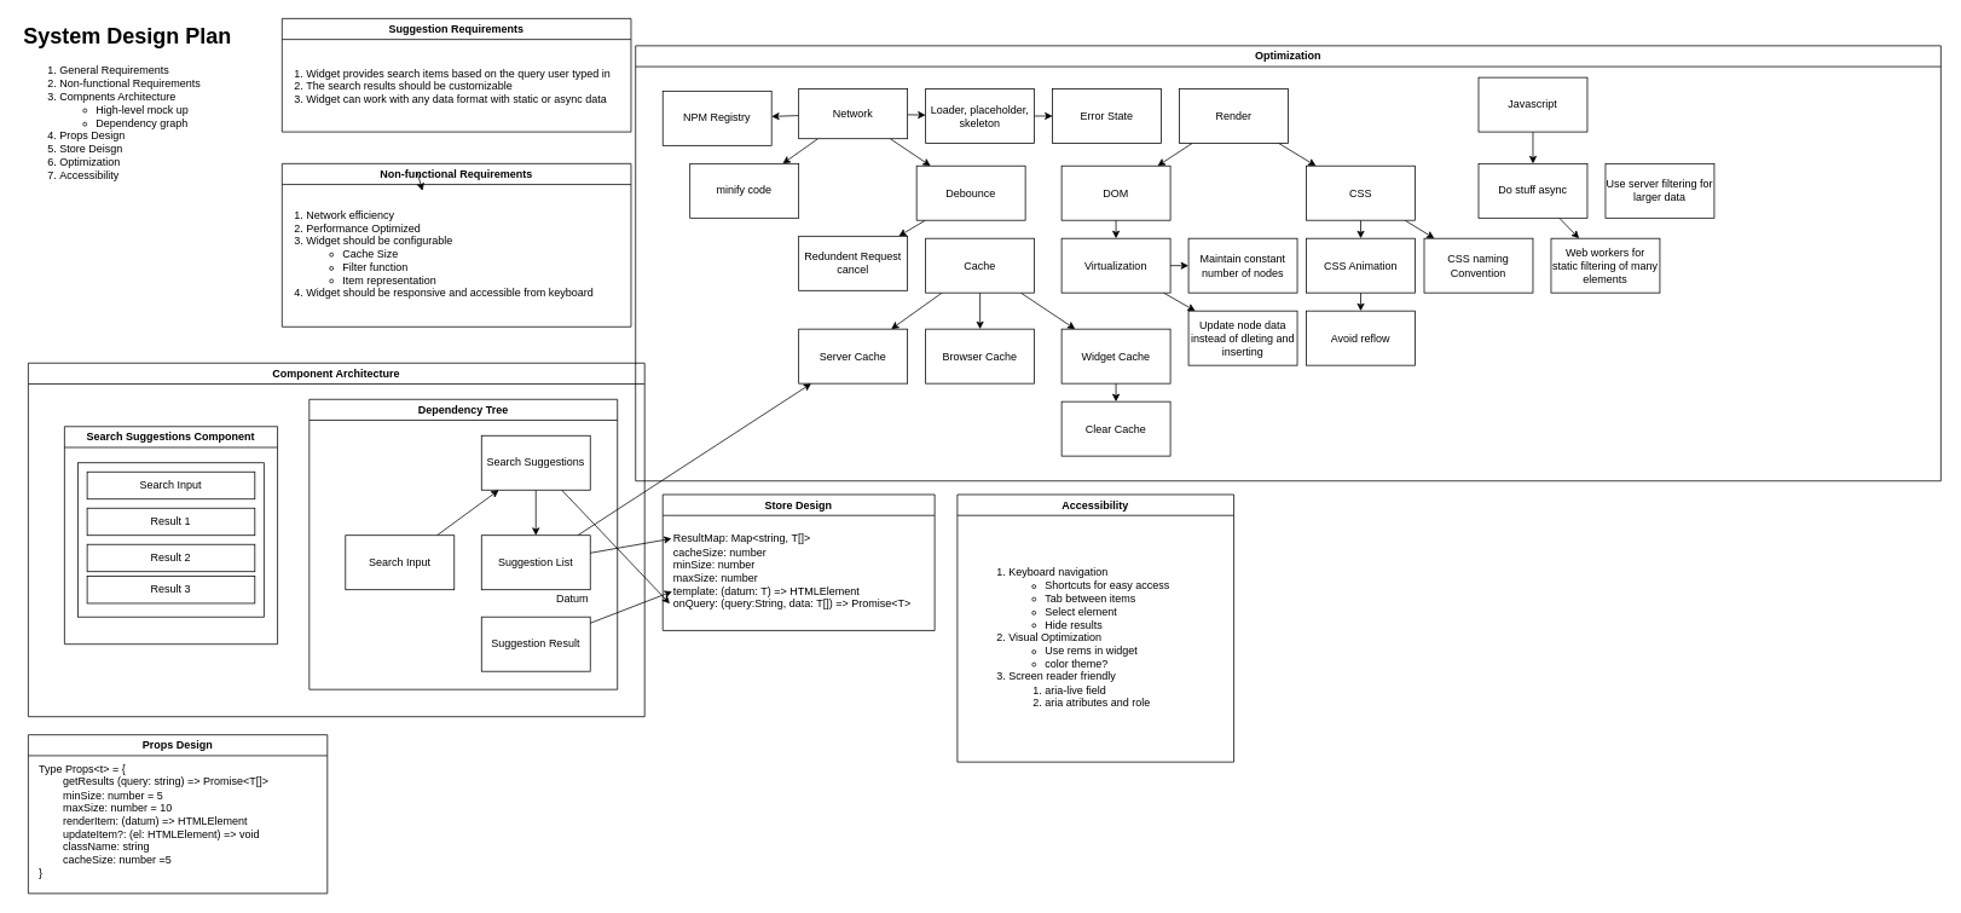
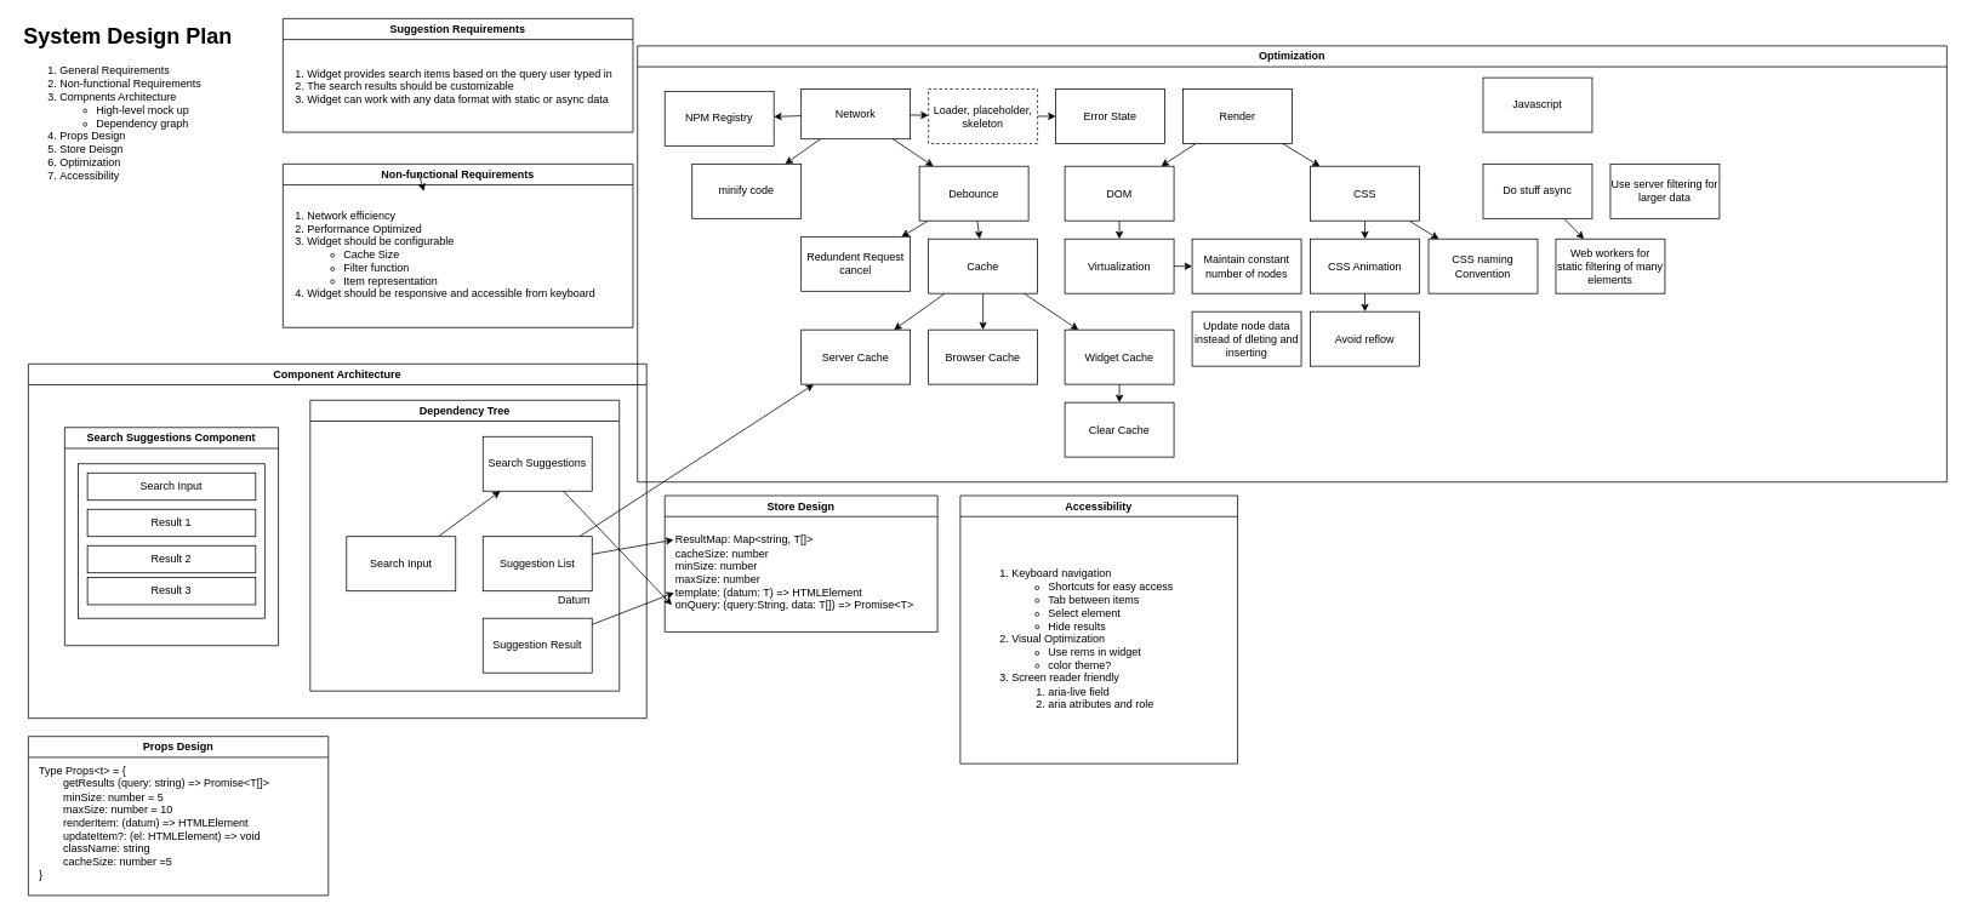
- <mxCell id="67" value="Loader, placeholder, skeleton" style="whiteSpace=wrap;html=1;" vertex="1" parent="31"><mxGeometry x="320" y="47.5" width="120" height="60" as="geometry" /></mxCell>
+ <mxCell id="67" value="Loader, placeholder, skeleton" style="whiteSpace=wrap;html=1;dashed=1;" vertex="1" parent="31"><mxGeometry x="320" y="47.5" width="120" height="60" as="geometry" /></mxCell>
- <mxCell id="69" style="edgeStyle=none;html=1;" edge="1" parent="31" source="70" target="72"><mxGeometry relative="1" as="geometry" /></mxCell>
+ <mxCell id="38" style="edgeStyle=none;html=1;" edge="1" parent="31" source="40" target="44"><mxGeometry relative="1" as="geometry" /></mxCell>
- <mxCell id="56" style="edgeStyle=none;html=1;" edge="1" parent="31" source="57" target="59"><mxGeometry relative="1" as="geometry" /></mxCell>
- <mxCell id="16" style="edgeStyle=none;html=1;" edge="1" parent="15" source="17" target="19"><mxGeometry relative="1" as="geometry" /></mxCell>
